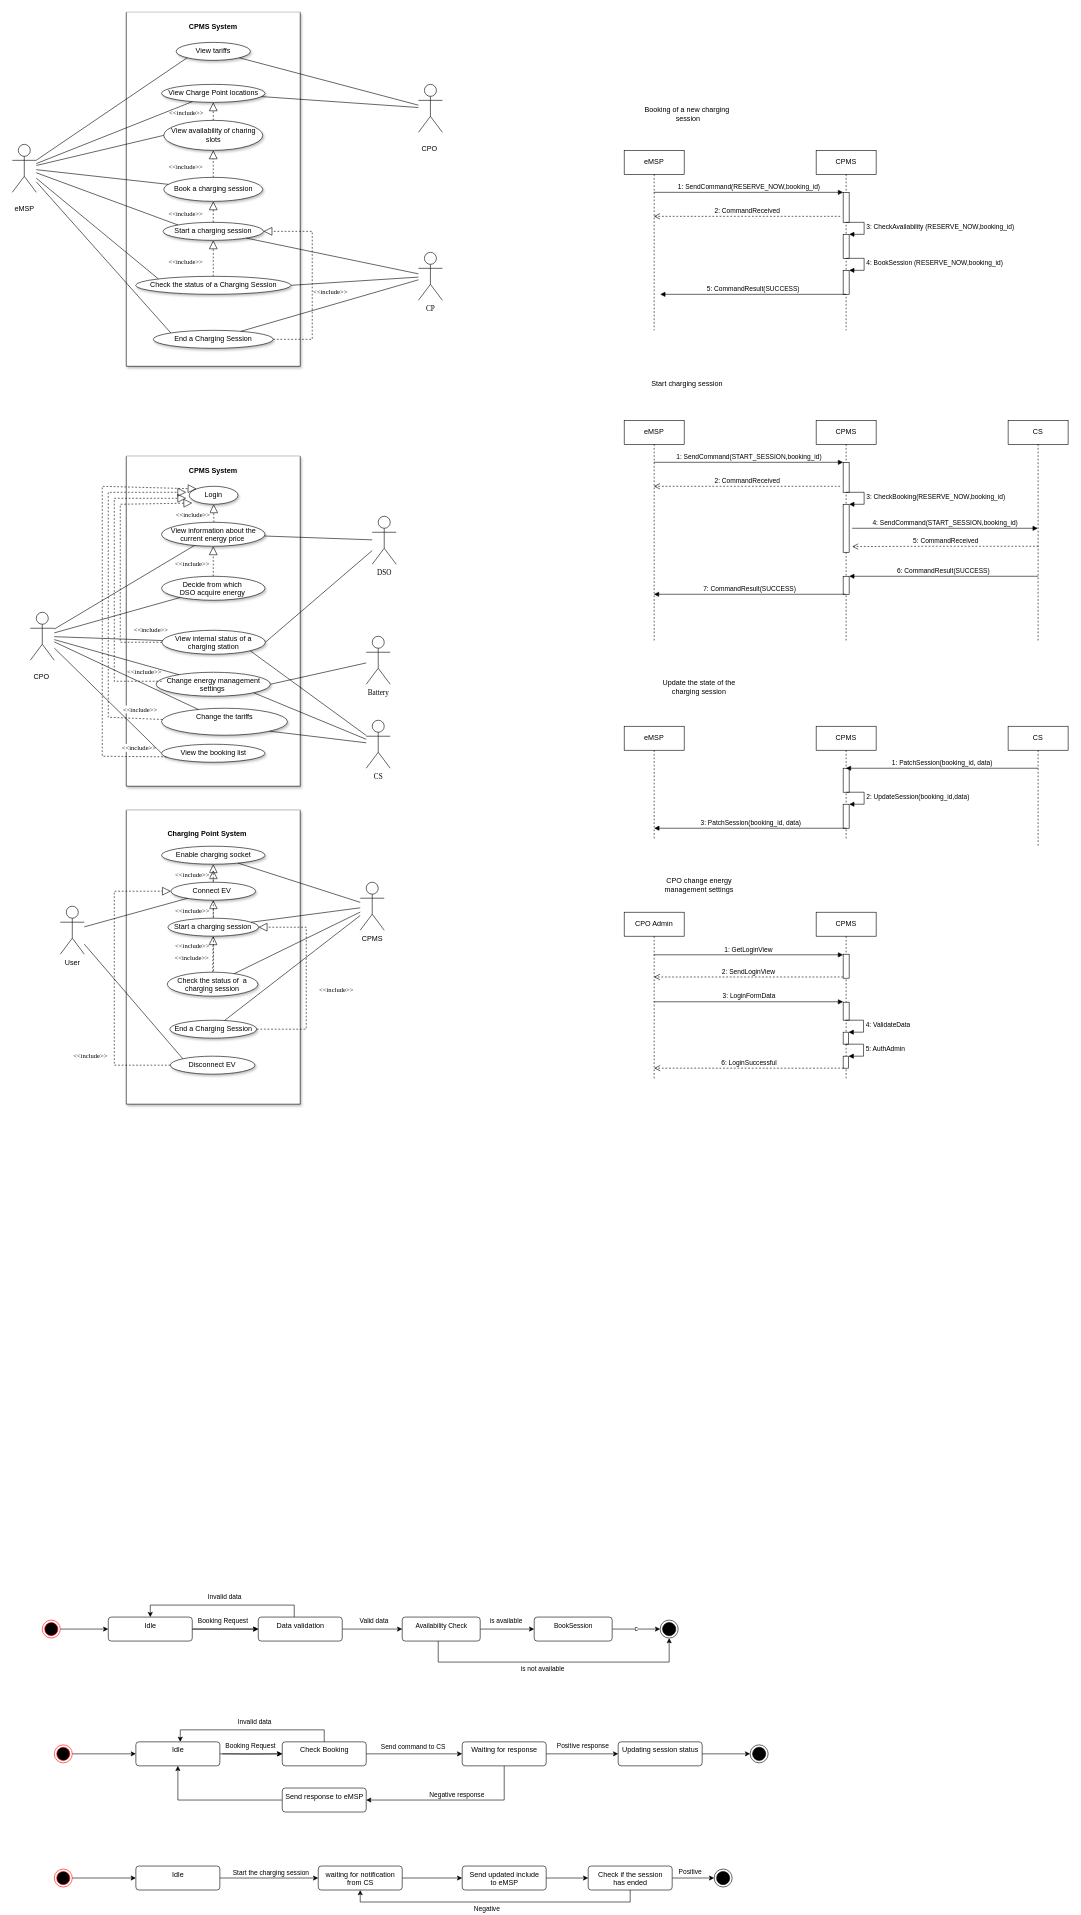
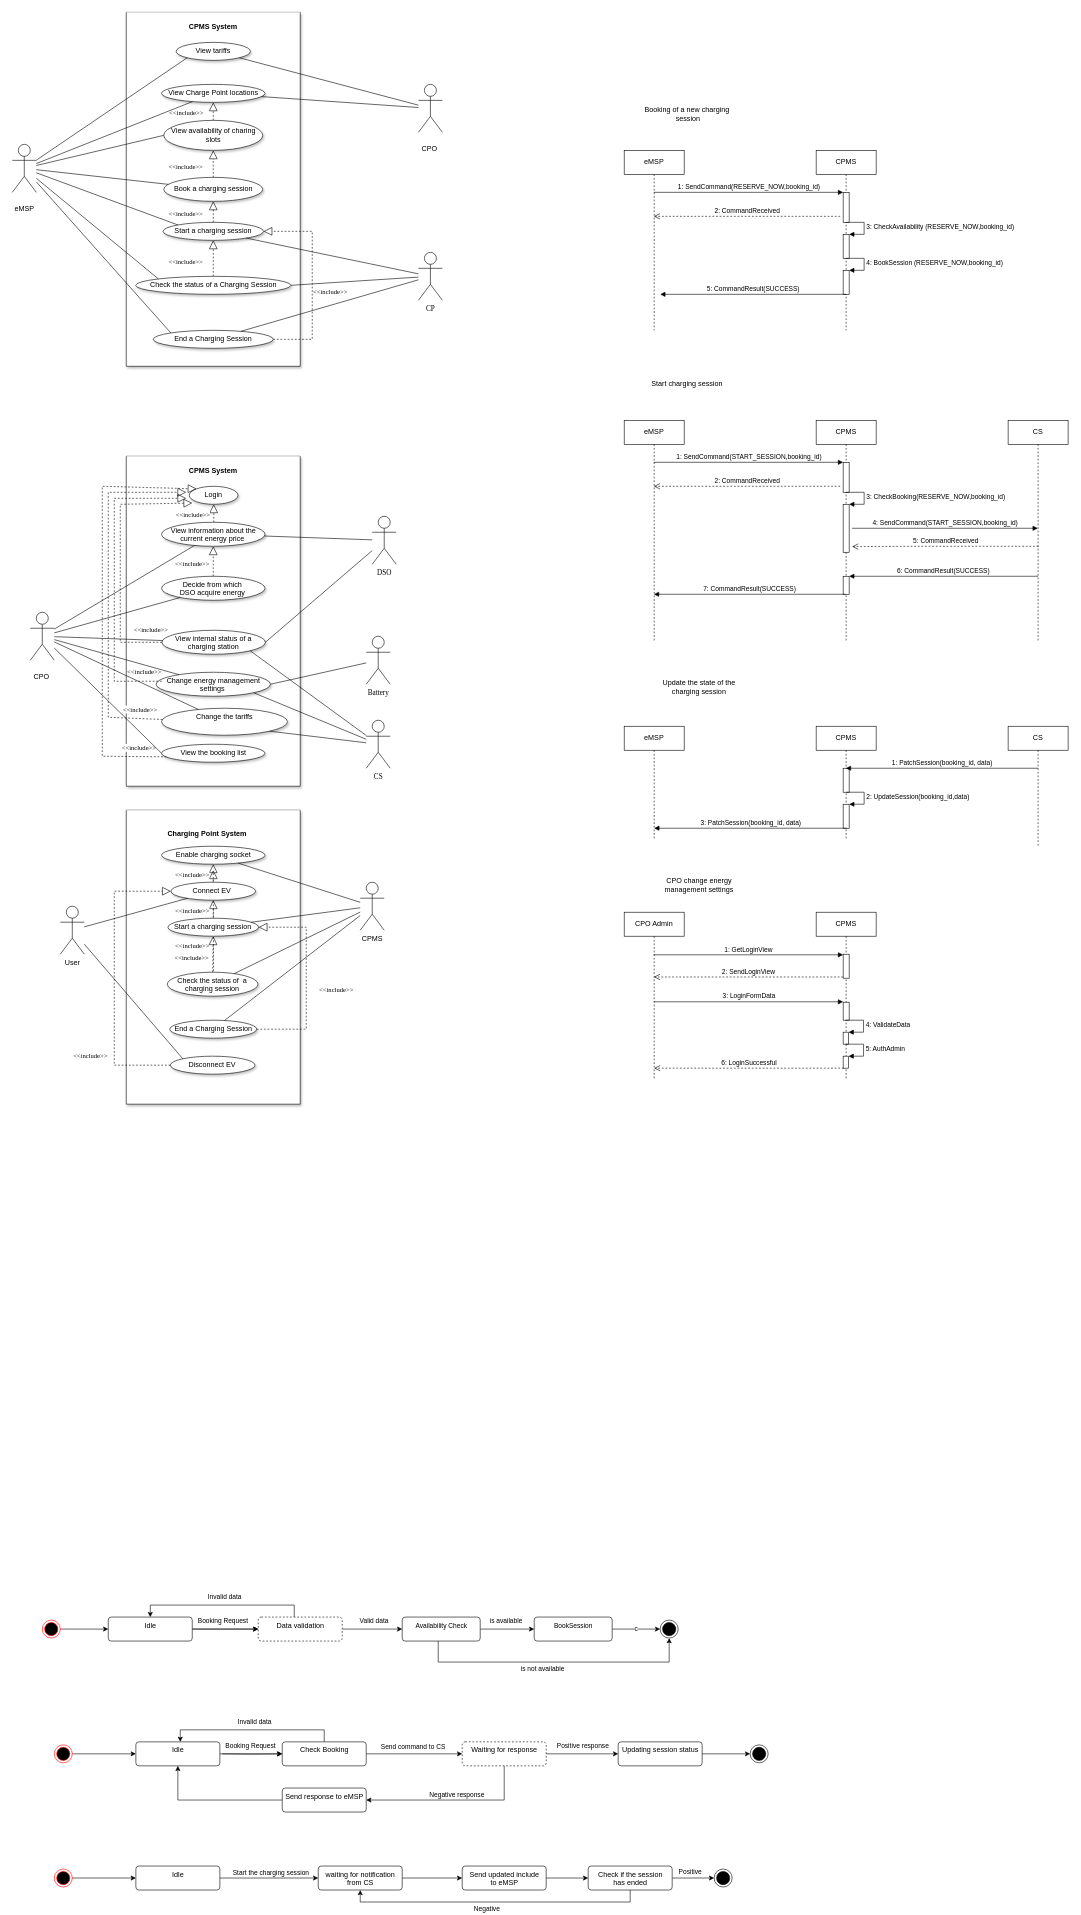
- <mxCell id="141" value="Data validation" style="html=1;align=center;verticalAlign=top;rounded=1;absoluteArcSize=1;arcSize=10;dashed=0;" vertex="1" parent="1"><mxGeometry x="430" y="2695" width="140" height="40" as="geometry" /></mxCell>
+ <mxCell id="141" value="Data validation" style="html=1;align=center;verticalAlign=top;rounded=1;absoluteArcSize=1;arcSize=10;dashed=1;" vertex="1" parent="1"><mxGeometry x="430" y="2695" width="140" height="40" as="geometry" /></mxCell>
- <mxCell id="165" value="Waiting for response" style="html=1;align=center;verticalAlign=top;rounded=1;absoluteArcSize=1;arcSize=10;dashed=0;" vertex="1" parent="1"><mxGeometry x="770" y="2903" width="140" height="40" as="geometry" /></mxCell>
+ <mxCell id="165" value="Waiting for response" style="html=1;align=center;verticalAlign=top;rounded=1;absoluteArcSize=1;arcSize=10;dashed=1;" vertex="1" parent="1"><mxGeometry x="770" y="2903" width="140" height="40" as="geometry" /></mxCell>
